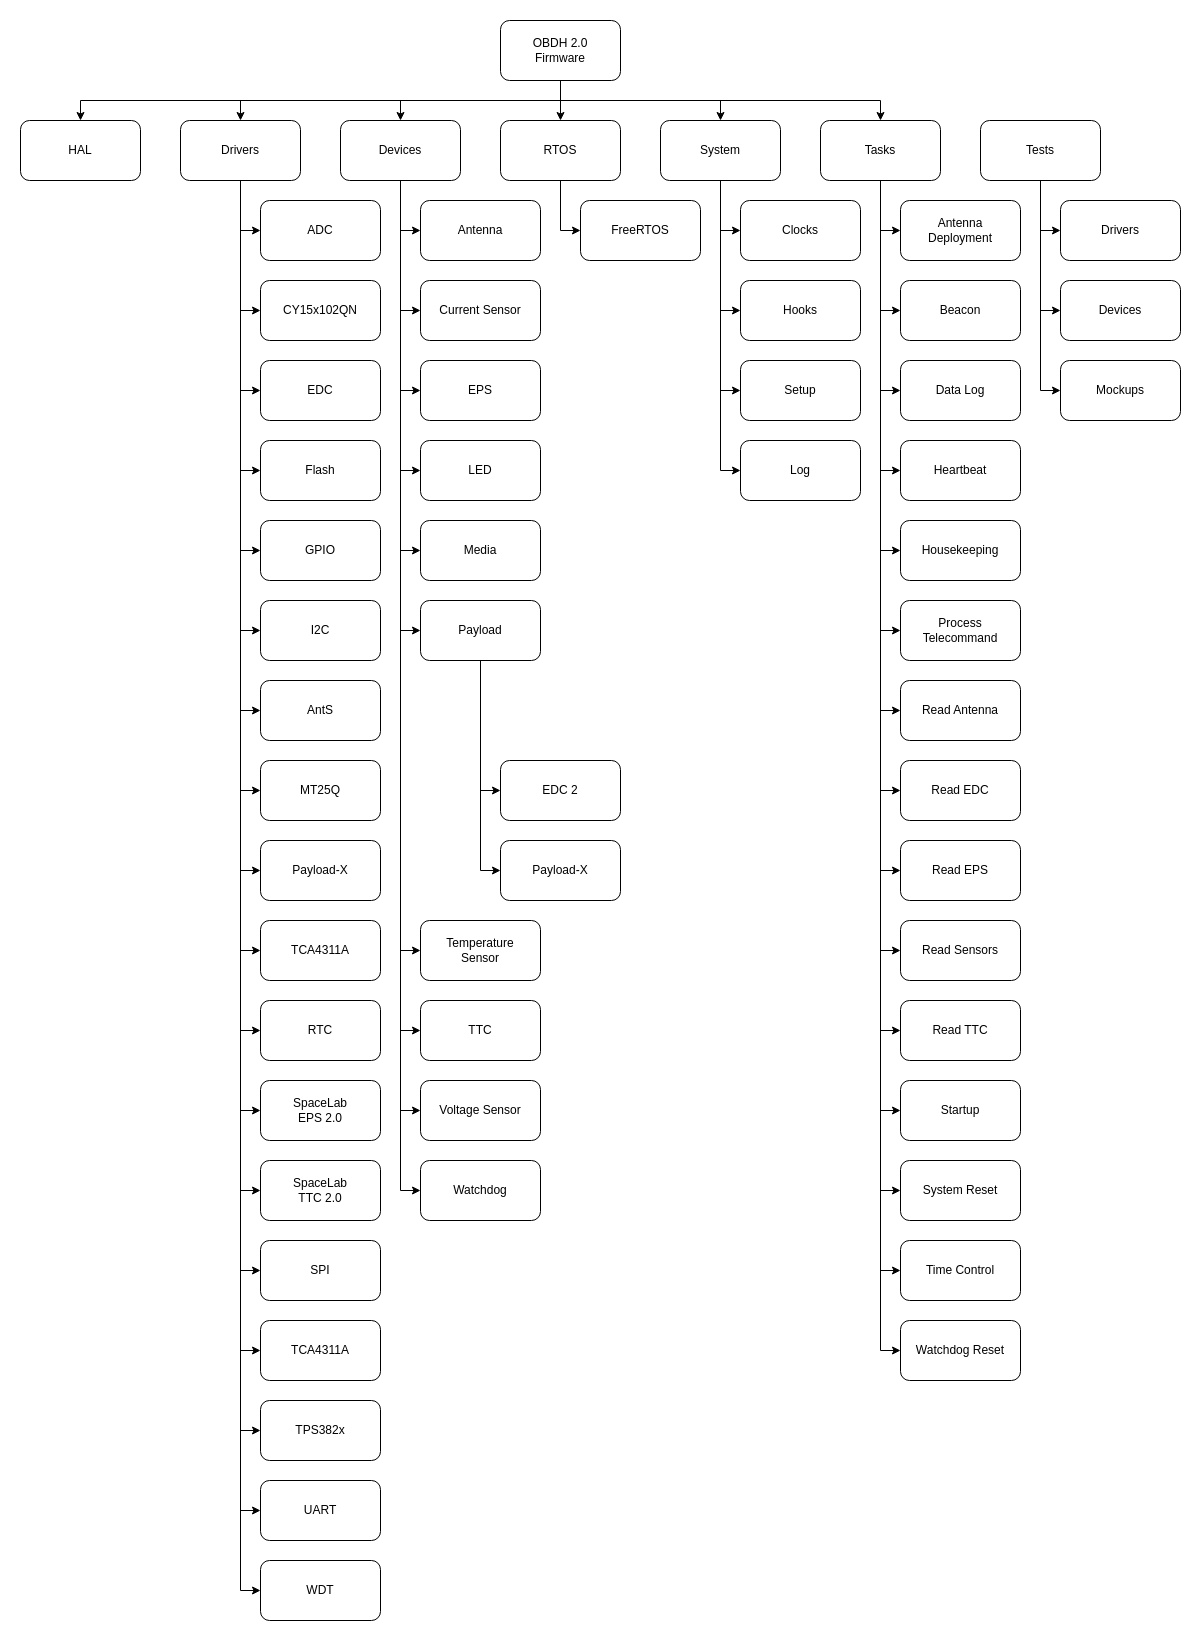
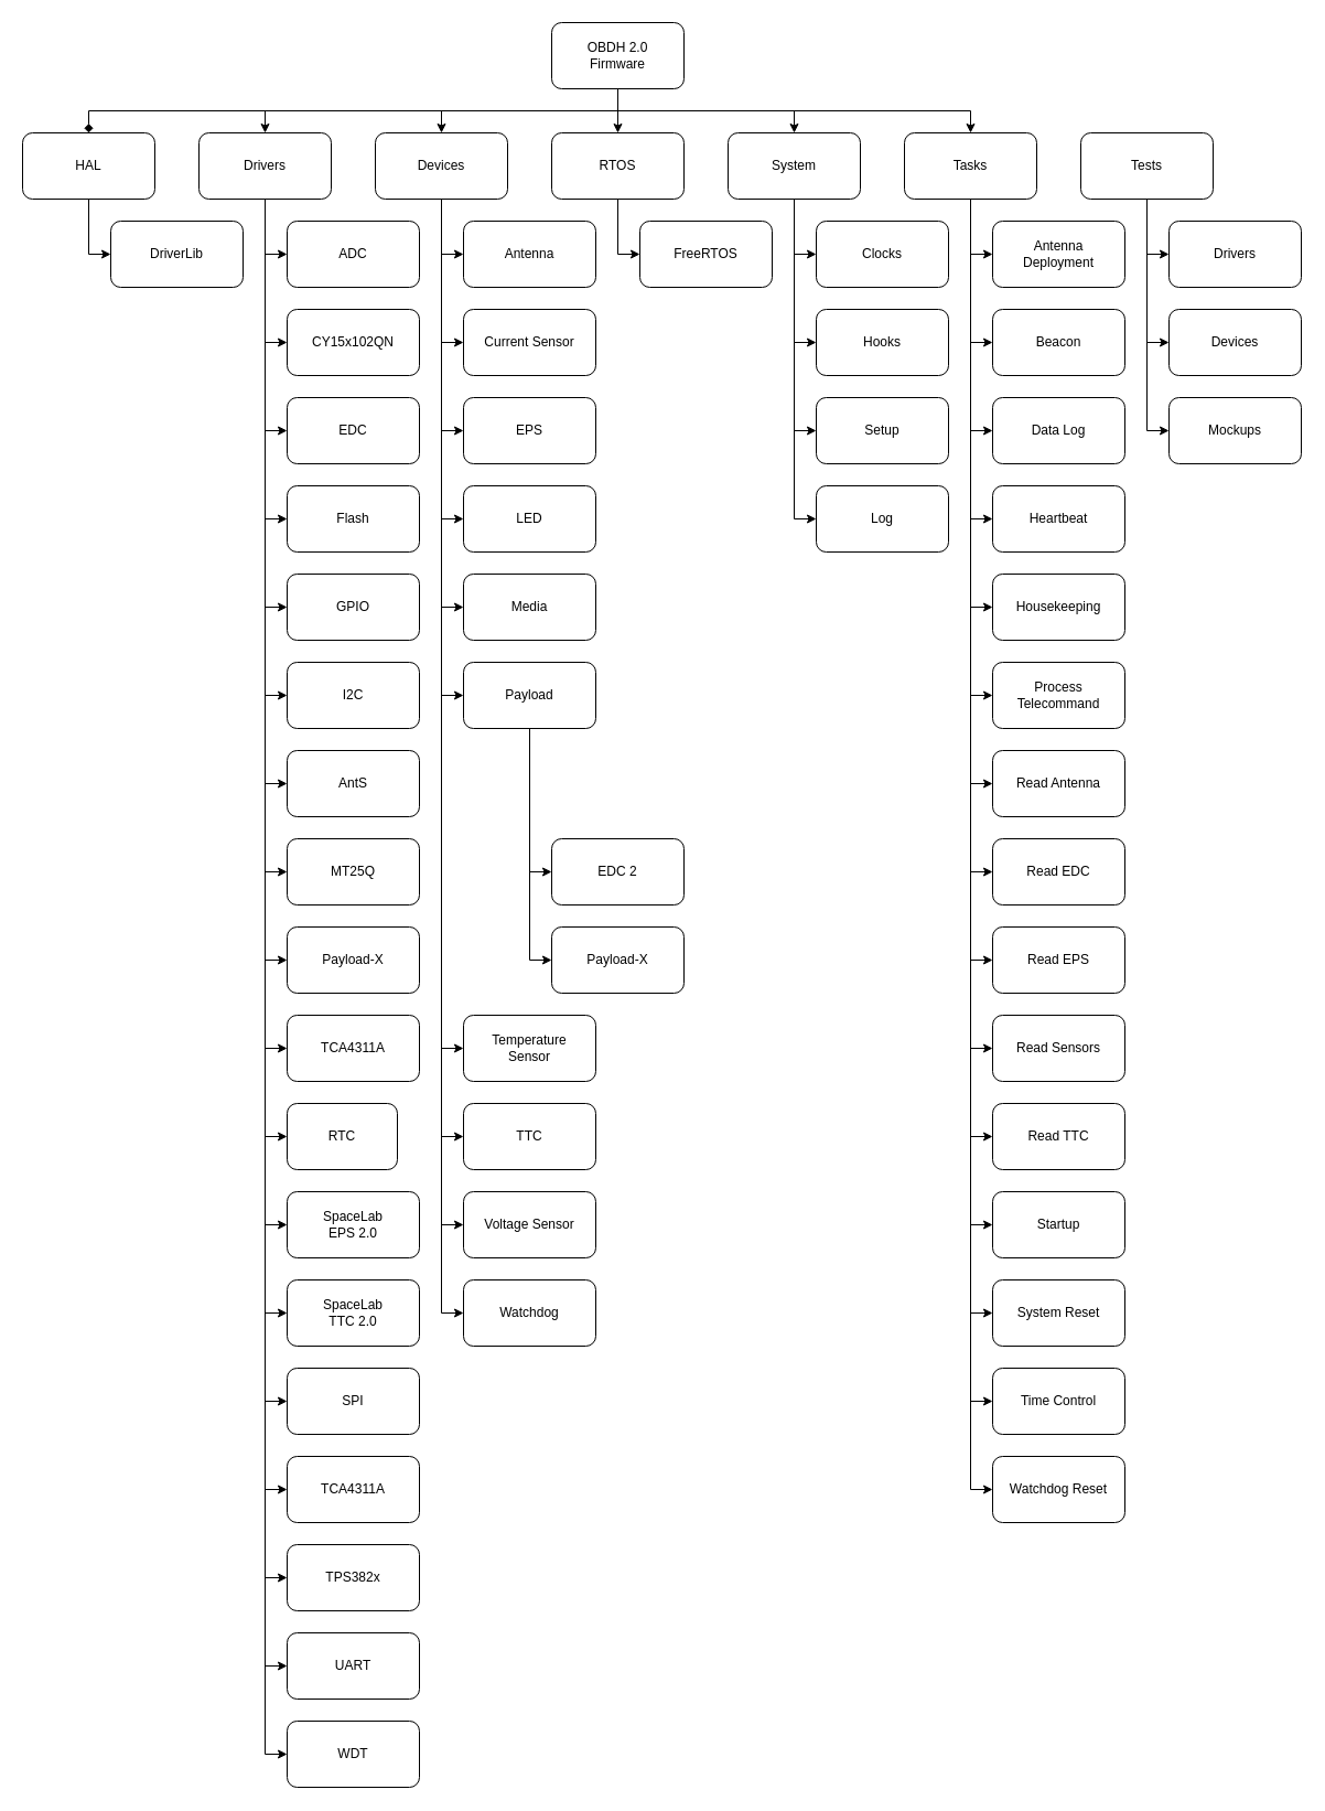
- <mxCell id="79" value="" style="endArrow=classic;html=1;rounded=0;exitX=0.5;exitY=1;exitDx=0;exitDy=0;entryX=0.5;entryY=0;entryDx=0;entryDy=0;" parent="1" source="71" target="75" edge="1"><mxGeometry width="50" height="50" relative="1" as="geometry"><mxPoint x="260" y="50" as="sourcePoint" /><mxPoint x="310" y="0" as="targetPoint" /><Array as="points"><mxPoint x="560" y="100" /><mxPoint x="80" y="100" /></Array></mxGeometry></mxCell>
+ <mxCell id="79" value="" style="endArrow=diamond;html=1;rounded=0;exitX=0.5;exitY=1;exitDx=0;exitDy=0;entryX=0.5;entryY=0;entryDx=0;entryDy=0;" parent="1" source="71" target="75" edge="1"><mxGeometry width="50" height="50" relative="1" as="geometry"><mxPoint x="260" y="50" as="sourcePoint" /><mxPoint x="310" y="0" as="targetPoint" /><Array as="points"><mxPoint x="560" y="100" /><mxPoint x="80" y="100" /></Array></mxGeometry></mxCell>
+ <mxCell id="77" value="" style="endArrow=classic;html=1;rounded=0;entryX=0;entryY=0.5;entryDx=0;entryDy=0;exitX=0.5;exitY=1;exitDx=0;exitDy=0;" parent="1" source="75" target="76" edge="1"><mxGeometry width="50" height="50" relative="1" as="geometry"><mxPoint x="-30" y="330" as="sourcePoint" /><mxPoint x="20" y="280" as="targetPoint" /><Array as="points"><mxPoint x="80" y="230" /></Array></mxGeometry></mxCell>
+ <mxCell id="76" value="DriverLib" style="rounded=1;whiteSpace=wrap;html=1;" parent="1" vertex="1"><mxGeometry x="100" y="200" width="120" height="60" as="geometry" /></mxCell>
- <mxCell id="17" value="RTC" style="rounded=1;whiteSpace=wrap;html=1;" parent="1" vertex="1"><mxGeometry x="260" y="1000" width="120" height="60" as="geometry" /></mxCell>
+ <mxCell id="17" value="RTC" style="rounded=1;whiteSpace=wrap;html=1;" parent="1" vertex="1"><mxGeometry x="260" y="1000" width="100" height="60" as="geometry" /></mxCell>
